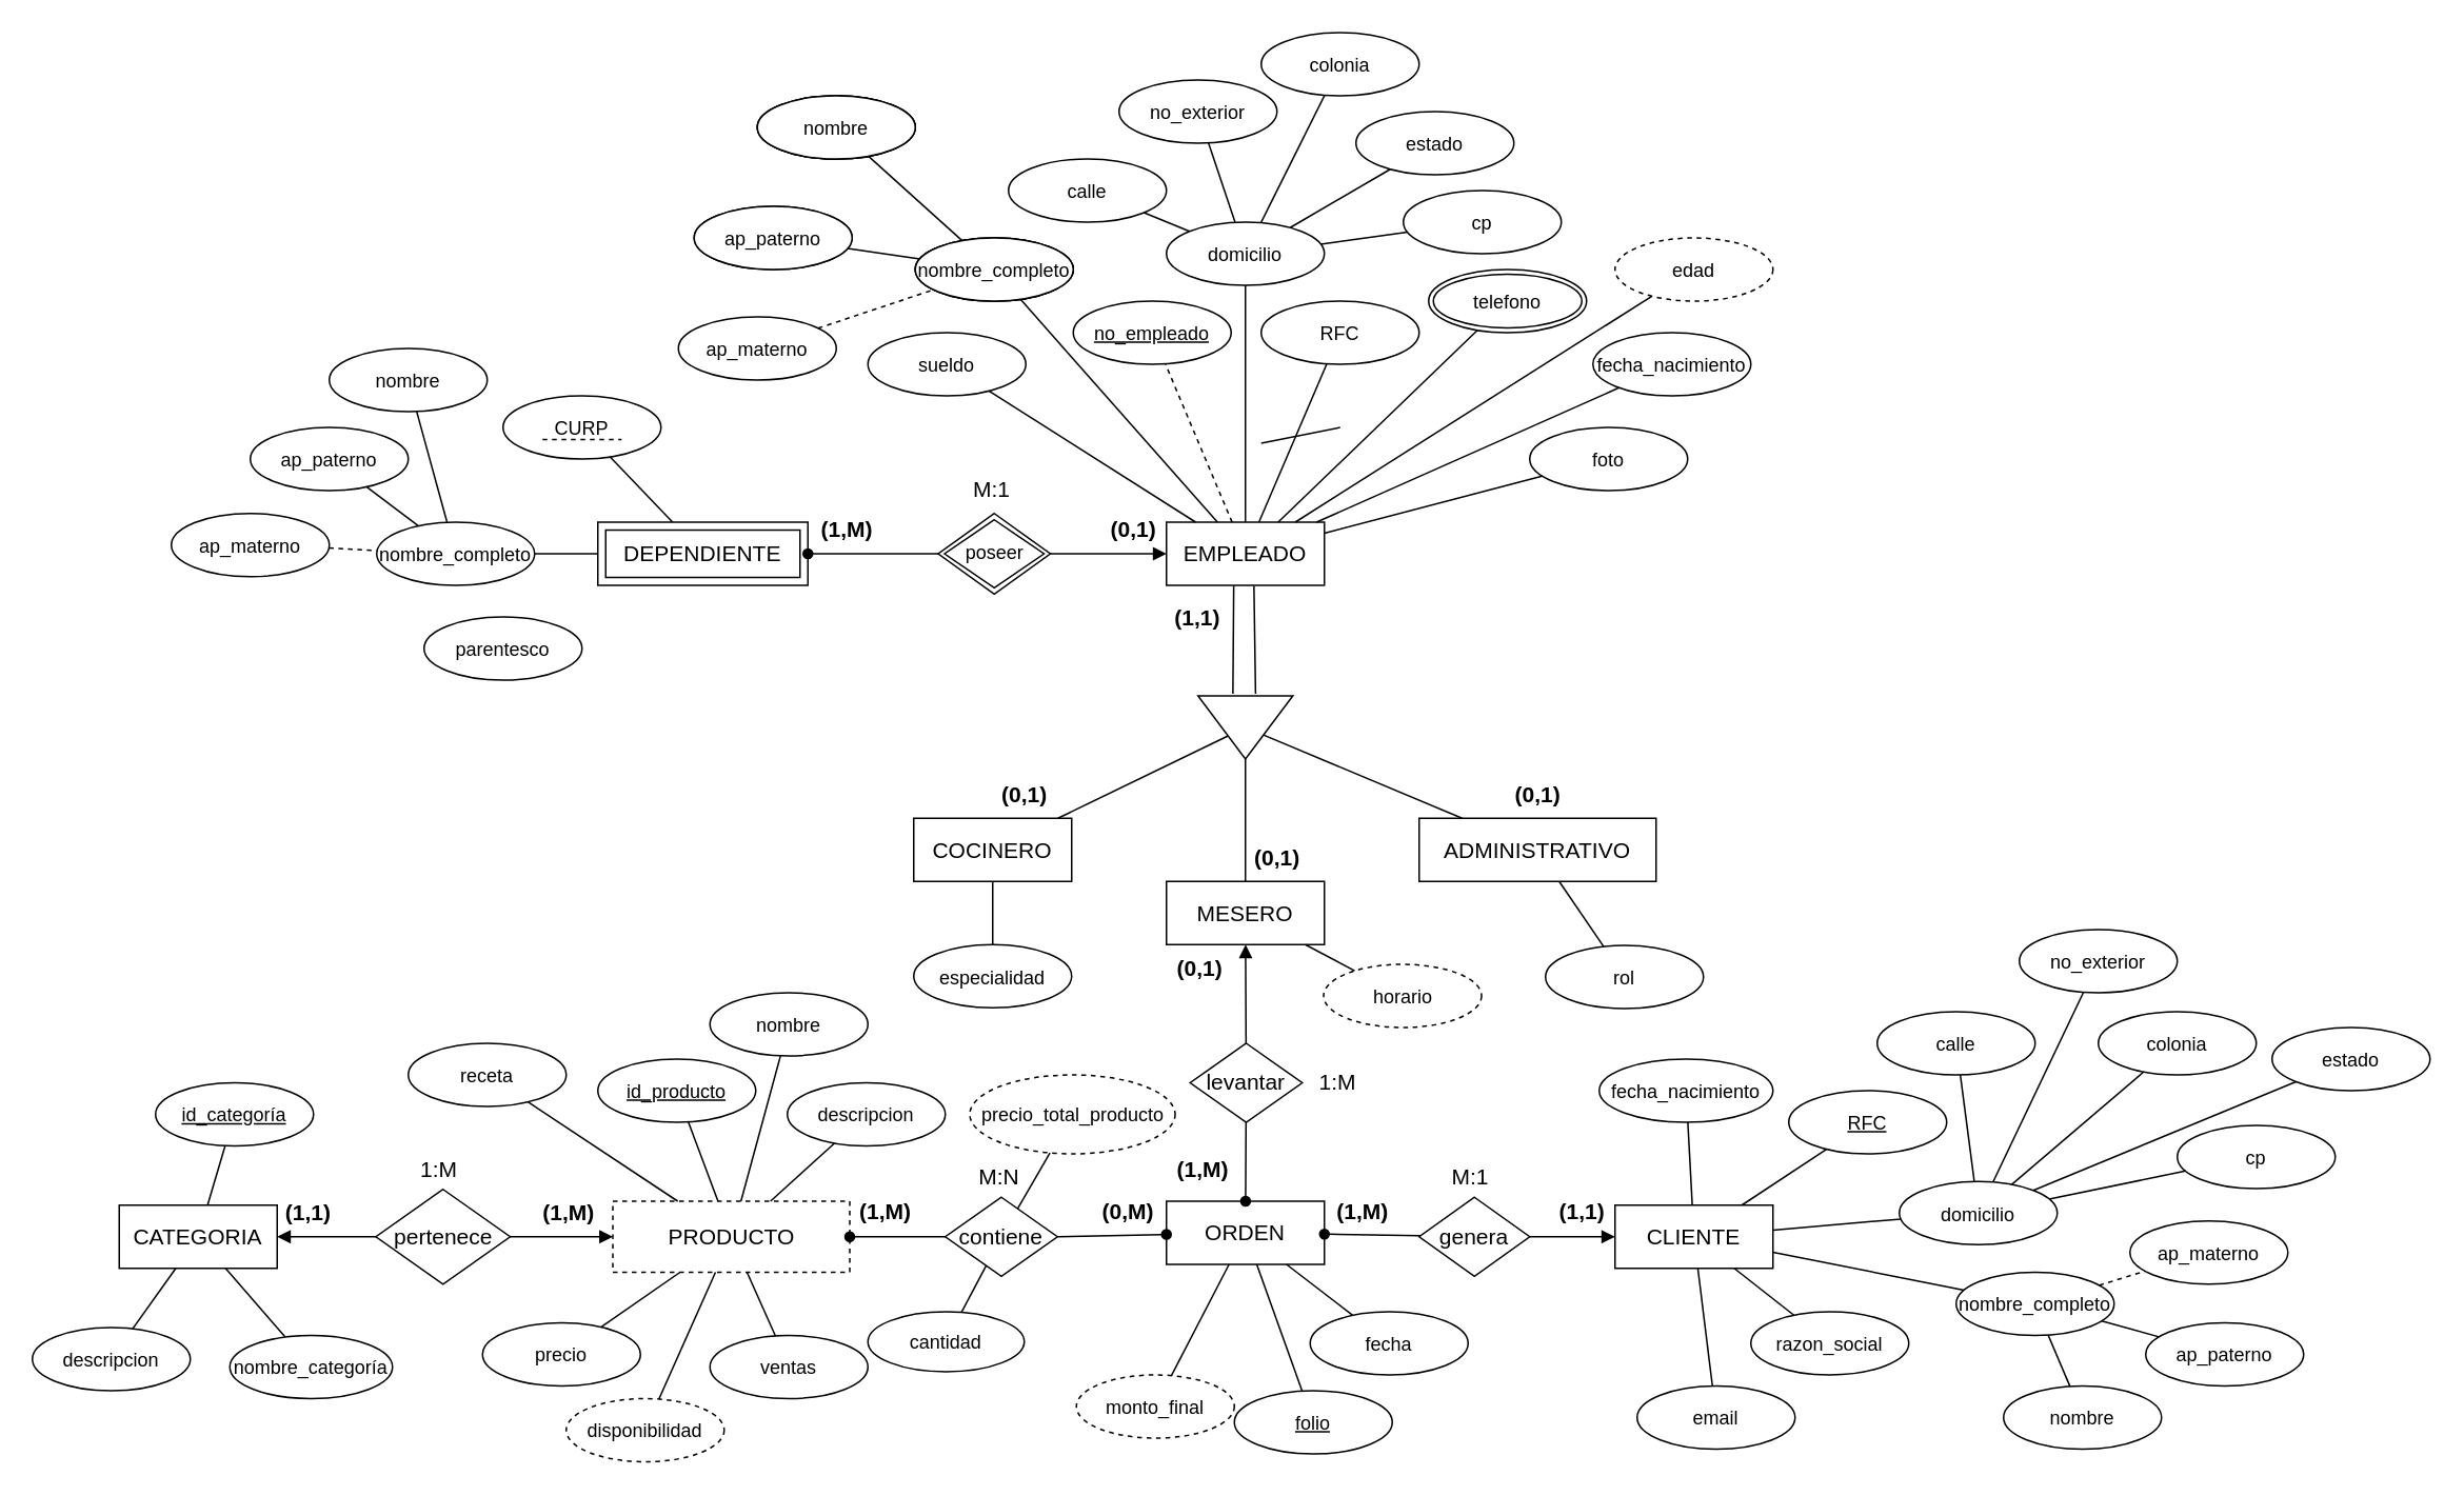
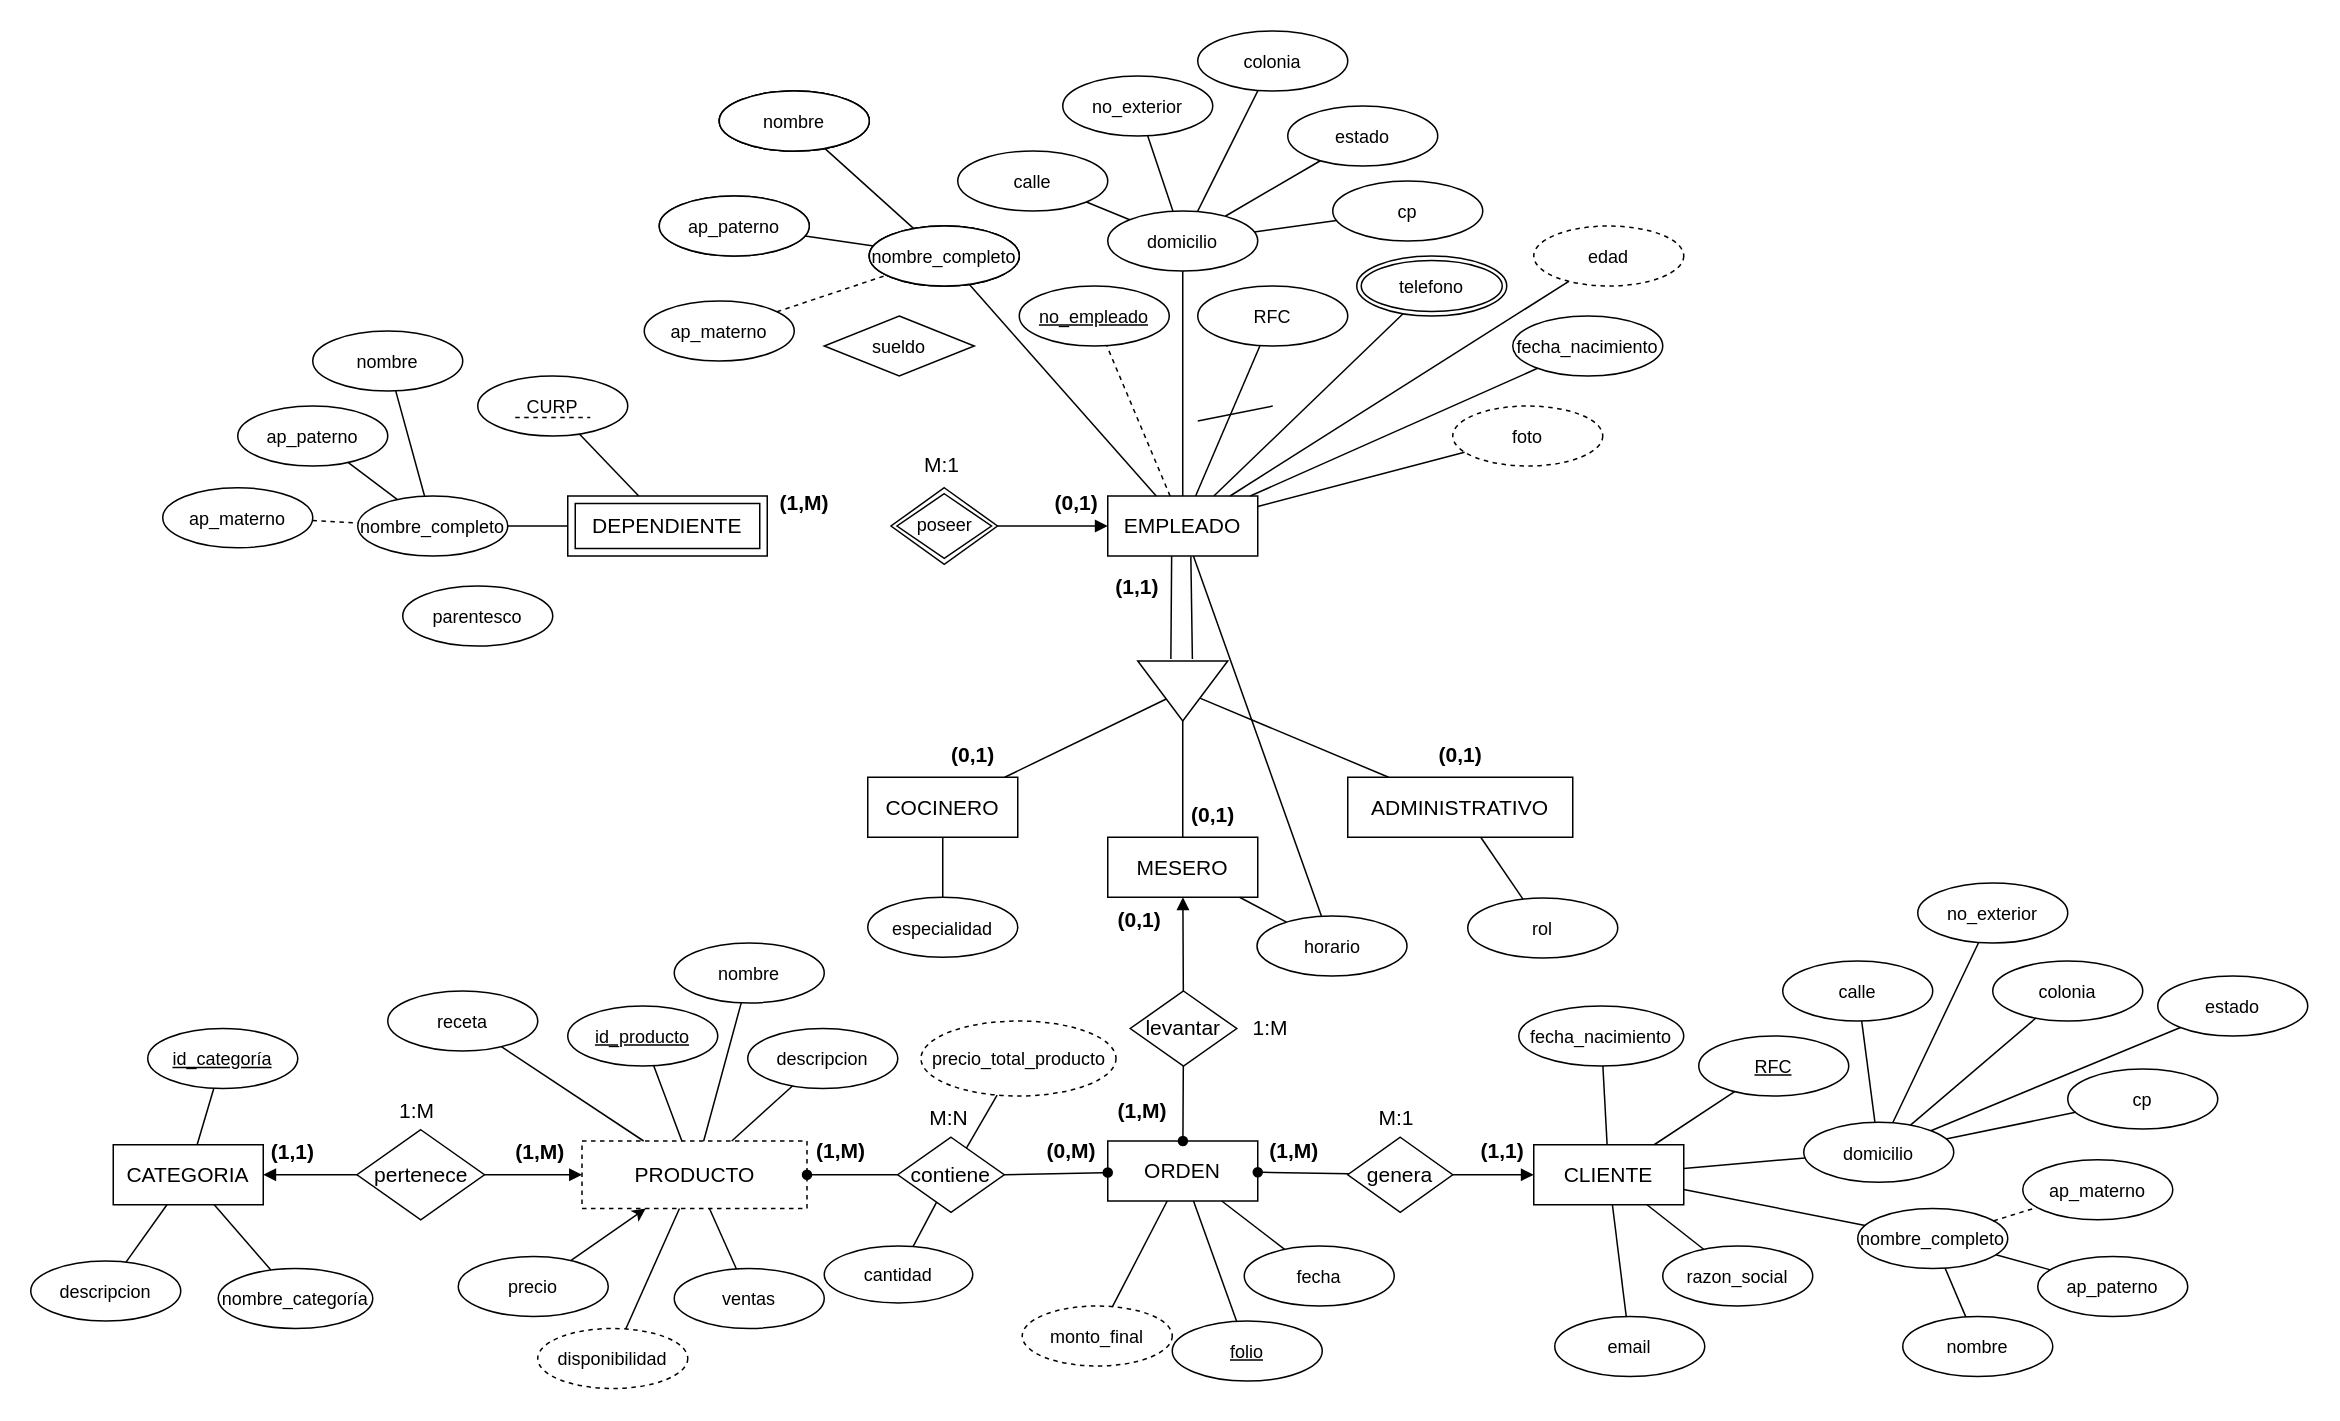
- <mxCell id="23" value="&lt;span style=&quot;font-size: 12px&quot;&gt;sueldo&lt;/span&gt;" style="ellipse;whiteSpace=wrap;html=1;align=center;fontSize=14;" vertex="1" parent="1"><mxGeometry x="549" y="210" width="100" height="40" as="geometry" /></mxCell>
+ <mxCell id="23" value="&lt;span style=&quot;font-size: 12px&quot;&gt;sueldo&lt;/span&gt;" style="rhombus;whiteSpace=wrap;html=1;align=center;fontSize=14;" vertex="1" parent="1"><mxGeometry x="549" y="210" width="100" height="40" as="geometry" /></mxCell>
- <mxCell id="24" value="" style="endArrow=none;html=1;rounded=0;fontSize=12;" edge="1" parent="1" source="2" target="23"><mxGeometry width="50" height="50" relative="1" as="geometry"><mxPoint x="848" y="340" as="sourcePoint" /><mxPoint x="888" y="300" as="targetPoint" /></mxGeometry></mxCell>
+ <mxCell id="24" value="" style="endArrow=none;html=1;rounded=0;fontSize=12;" edge="1" parent="1" source="2" target="39"><mxGeometry width="50" height="50" relative="1" as="geometry"><mxPoint x="848" y="340" as="sourcePoint" /><mxPoint x="888" y="300" as="targetPoint" /></mxGeometry></mxCell>
- <mxCell id="53" value="&lt;span style=&quot;font-size: 12px&quot;&gt;foto&lt;/span&gt;" style="ellipse;whiteSpace=wrap;html=1;align=center;fontSize=14;" vertex="1" parent="1"><mxGeometry x="968" y="270" width="100" height="40" as="geometry" /></mxCell>
+ <mxCell id="53" value="&lt;span style=&quot;font-size: 12px&quot;&gt;foto&lt;/span&gt;" style="ellipse;whiteSpace=wrap;html=1;align=center;fontSize=14;dashed=1;" vertex="1" parent="1"><mxGeometry x="968" y="270" width="100" height="40" as="geometry" /></mxCell>
- <mxCell id="61" value="" style="endArrow=oval;html=1;startArrow=none;startFill=0;endFill=1;rounded=0;fontSize=12;entryX=1;entryY=0.5;entryDx=0;entryDy=0;exitX=0;exitY=0.5;exitDx=0;exitDy=0;" edge="1" parent="1" source="56" target="60"><mxGeometry width="50" height="50" relative="1" as="geometry"><mxPoint x="568" y="430" as="sourcePoint" /><mxPoint x="608" y="390" as="targetPoint" /></mxGeometry></mxCell>
- <mxCell id="39" value="&lt;span style=&quot;font-size: 12px&quot;&gt;horario&lt;/span&gt;" style="ellipse;whiteSpace=wrap;html=1;align=center;fontSize=14;dashed=1;" vertex="1" parent="1"><mxGeometry x="837.5" y="610" width="100" height="40" as="geometry" /></mxCell>
+ <mxCell id="39" value="&lt;span style=&quot;font-size: 12px&quot;&gt;horario&lt;/span&gt;" style="ellipse;whiteSpace=wrap;html=1;align=center;fontSize=14;" vertex="1" parent="1"><mxGeometry x="837.5" y="610" width="100" height="40" as="geometry" /></mxCell>
- <mxCell id="92" value="" style="endArrow=none;html=1;rounded=0;fontSize=12;" edge="1" parent="1" source="82" target="79"><mxGeometry width="50" height="50" relative="1" as="geometry"><mxPoint x="407.5" y="850" as="sourcePoint" /><mxPoint x="447.5" y="810" as="targetPoint" /></mxGeometry></mxCell>
+ <mxCell id="92" value="" style="endArrow=classic;html=1;rounded=0;fontSize=12;" edge="1" parent="1" source="82" target="79"><mxGeometry width="50" height="50" relative="1" as="geometry"><mxPoint x="407.5" y="850" as="sourcePoint" /><mxPoint x="447.5" y="810" as="targetPoint" /></mxGeometry></mxCell>
